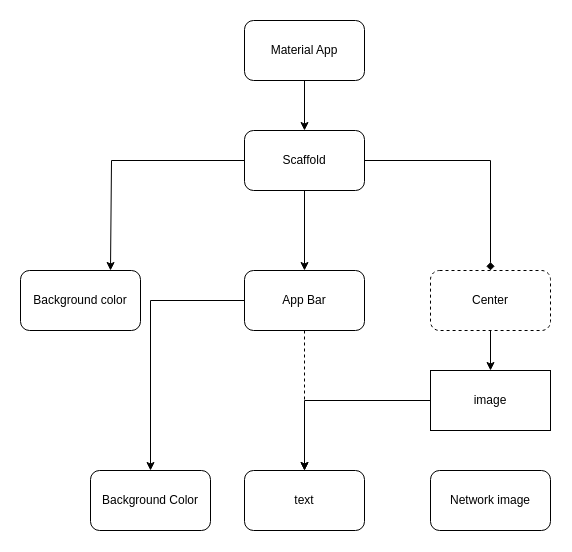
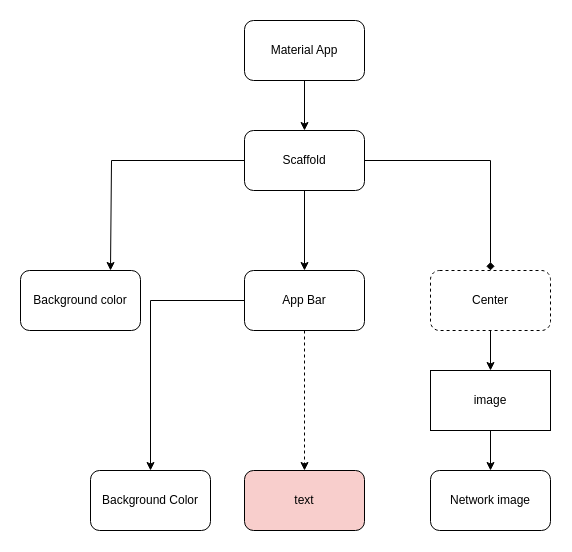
- <mxCell id="14" style="edgeStyle=orthogonalEdgeStyle;rounded=0;orthogonalLoop=1;jettySize=auto;html=1;" edge="1" parent="1" source="15" target="11"><mxGeometry relative="1" as="geometry"><mxPoint x="500" y="510" as="targetPoint" /></mxGeometry></mxCell>
+ <mxCell id="14" style="edgeStyle=orthogonalEdgeStyle;rounded=0;orthogonalLoop=1;jettySize=auto;html=1;" edge="1" parent="1" source="15" target="16"><mxGeometry relative="1" as="geometry"><mxPoint x="500" y="510" as="targetPoint" /></mxGeometry></mxCell>
- <mxCell id="11" value="text" style="rounded=1;whiteSpace=wrap;html=1;" vertex="1" parent="1"><mxGeometry x="244" y="470" width="120" height="60" as="geometry" /></mxCell>
+ <mxCell id="11" value="text" style="rounded=1;whiteSpace=wrap;html=1;fillColor=#f8cecc;" vertex="1" parent="1"><mxGeometry x="244" y="470" width="120" height="60" as="geometry" /></mxCell>
